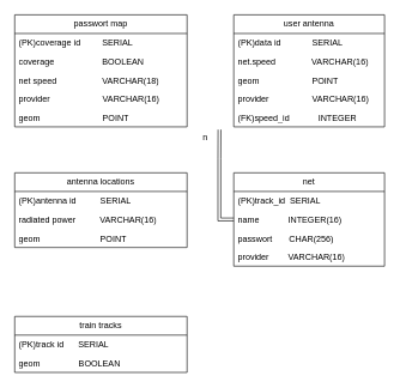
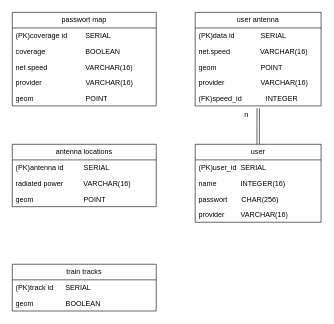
- <mxCell id="5" value="net speed&amp;nbsp; &amp;nbsp; &amp;nbsp; &amp;nbsp; &amp;nbsp; &amp;nbsp; &amp;nbsp; &amp;nbsp; &amp;nbsp; &amp;nbsp;VARCHAR(18)" style="text;strokeColor=none;fillColor=none;align=left;verticalAlign=top;spacingLeft=4;spacingRight=4;overflow=hidden;rotatable=0;points=[[0,0.5],[1,0.5]];portConstraint=eastwest;whiteSpace=wrap;html=1;" vertex="1" parent="2"><mxGeometry y="78" width="240" height="26" as="geometry" /></mxCell>
+ <mxCell id="5" value="net speed&amp;nbsp; &amp;nbsp; &amp;nbsp; &amp;nbsp; &amp;nbsp; &amp;nbsp; &amp;nbsp; &amp;nbsp; &amp;nbsp; &amp;nbsp;VARCHAR(16)" style="text;strokeColor=none;fillColor=none;align=left;verticalAlign=top;spacingLeft=4;spacingRight=4;overflow=hidden;rotatable=0;points=[[0,0.5],[1,0.5]];portConstraint=eastwest;whiteSpace=wrap;html=1;" vertex="1" parent="2"><mxGeometry y="78" width="240" height="26" as="geometry" /></mxCell>
- <mxCell id="27" value="n" style="text;html=1;align=center;verticalAlign=middle;resizable=0;points=[];autosize=1;strokeColor=none;fillColor=none;" parent="1" vertex="1"><mxGeometry x="270" y="176" width="30" height="30" as="geometry" /></mxCell>
+ <mxCell id="27" value="n" style="text;html=1;align=center;verticalAlign=middle;resizable=0;points=[];autosize=1;strokeColor=none;fillColor=none;" parent="1" vertex="1"><mxGeometry x="395" y="176" width="30" height="30" as="geometry" /></mxCell>
- <mxCell id="22" value="net" style="swimlane;fontStyle=0;childLayout=stackLayout;horizontal=1;startSize=26;fillColor=none;horizontalStack=0;resizeParent=1;resizeParentMax=0;resizeLast=0;collapsible=1;marginBottom=0;whiteSpace=wrap;html=1;" parent="1" vertex="1"><mxGeometry x="325" y="240" width="210" height="130" as="geometry" /></mxCell>
+ <mxCell id="22" value="user" style="swimlane;fontStyle=0;childLayout=stackLayout;horizontal=1;startSize=26;fillColor=none;horizontalStack=0;resizeParent=1;resizeParentMax=0;resizeLast=0;collapsible=1;marginBottom=0;whiteSpace=wrap;html=1;" parent="1" vertex="1"><mxGeometry x="325" y="240" width="210" height="130" as="geometry" /></mxCell>
- <mxCell id="23" value="(PK)track_id&amp;nbsp; SERIAL" style="text;strokeColor=none;fillColor=none;align=left;verticalAlign=top;spacingLeft=4;spacingRight=4;overflow=hidden;rotatable=0;points=[[0,0.5],[1,0.5]];portConstraint=eastwest;whiteSpace=wrap;html=1;" parent="22" vertex="1"><mxGeometry y="26" width="210" height="26" as="geometry" /></mxCell>
+ <mxCell id="23" value="(PK)user_id&amp;nbsp; SERIAL" style="text;strokeColor=none;fillColor=none;align=left;verticalAlign=top;spacingLeft=4;spacingRight=4;overflow=hidden;rotatable=0;points=[[0,0.5],[1,0.5]];portConstraint=eastwest;whiteSpace=wrap;html=1;" parent="22" vertex="1"><mxGeometry y="26" width="210" height="26" as="geometry" /></mxCell>
